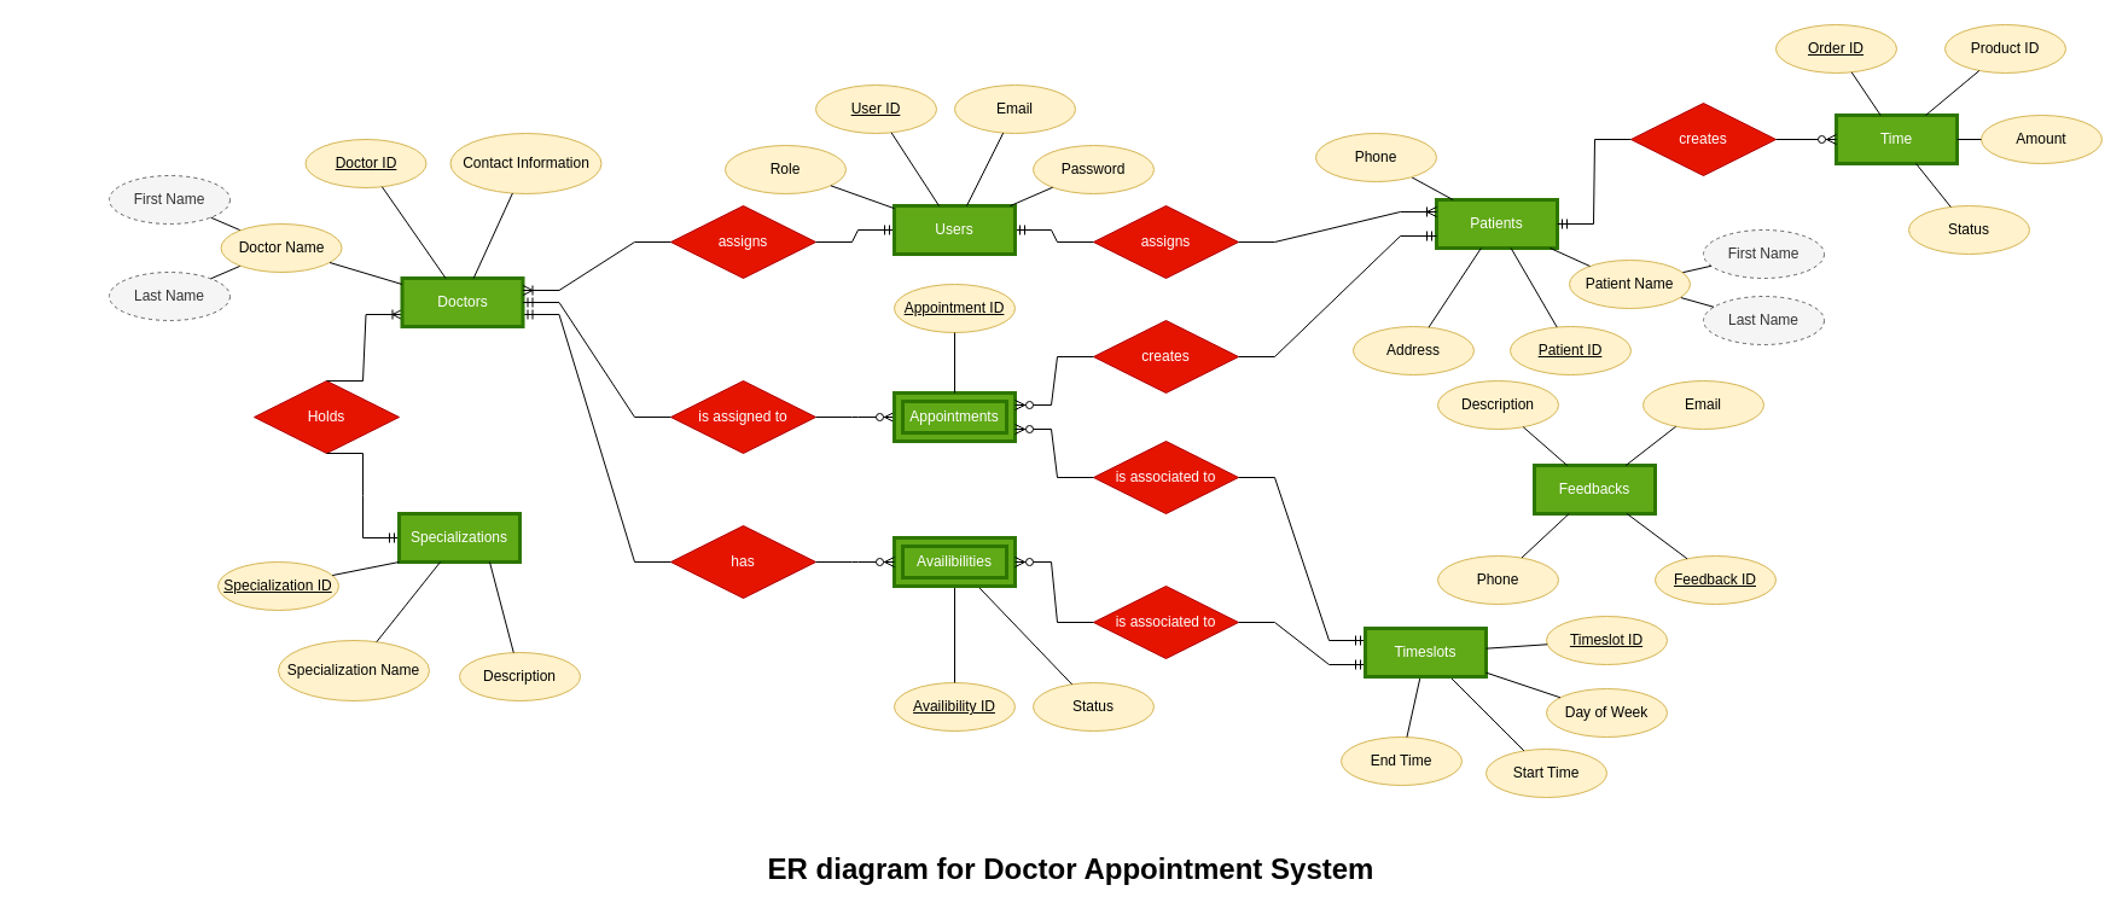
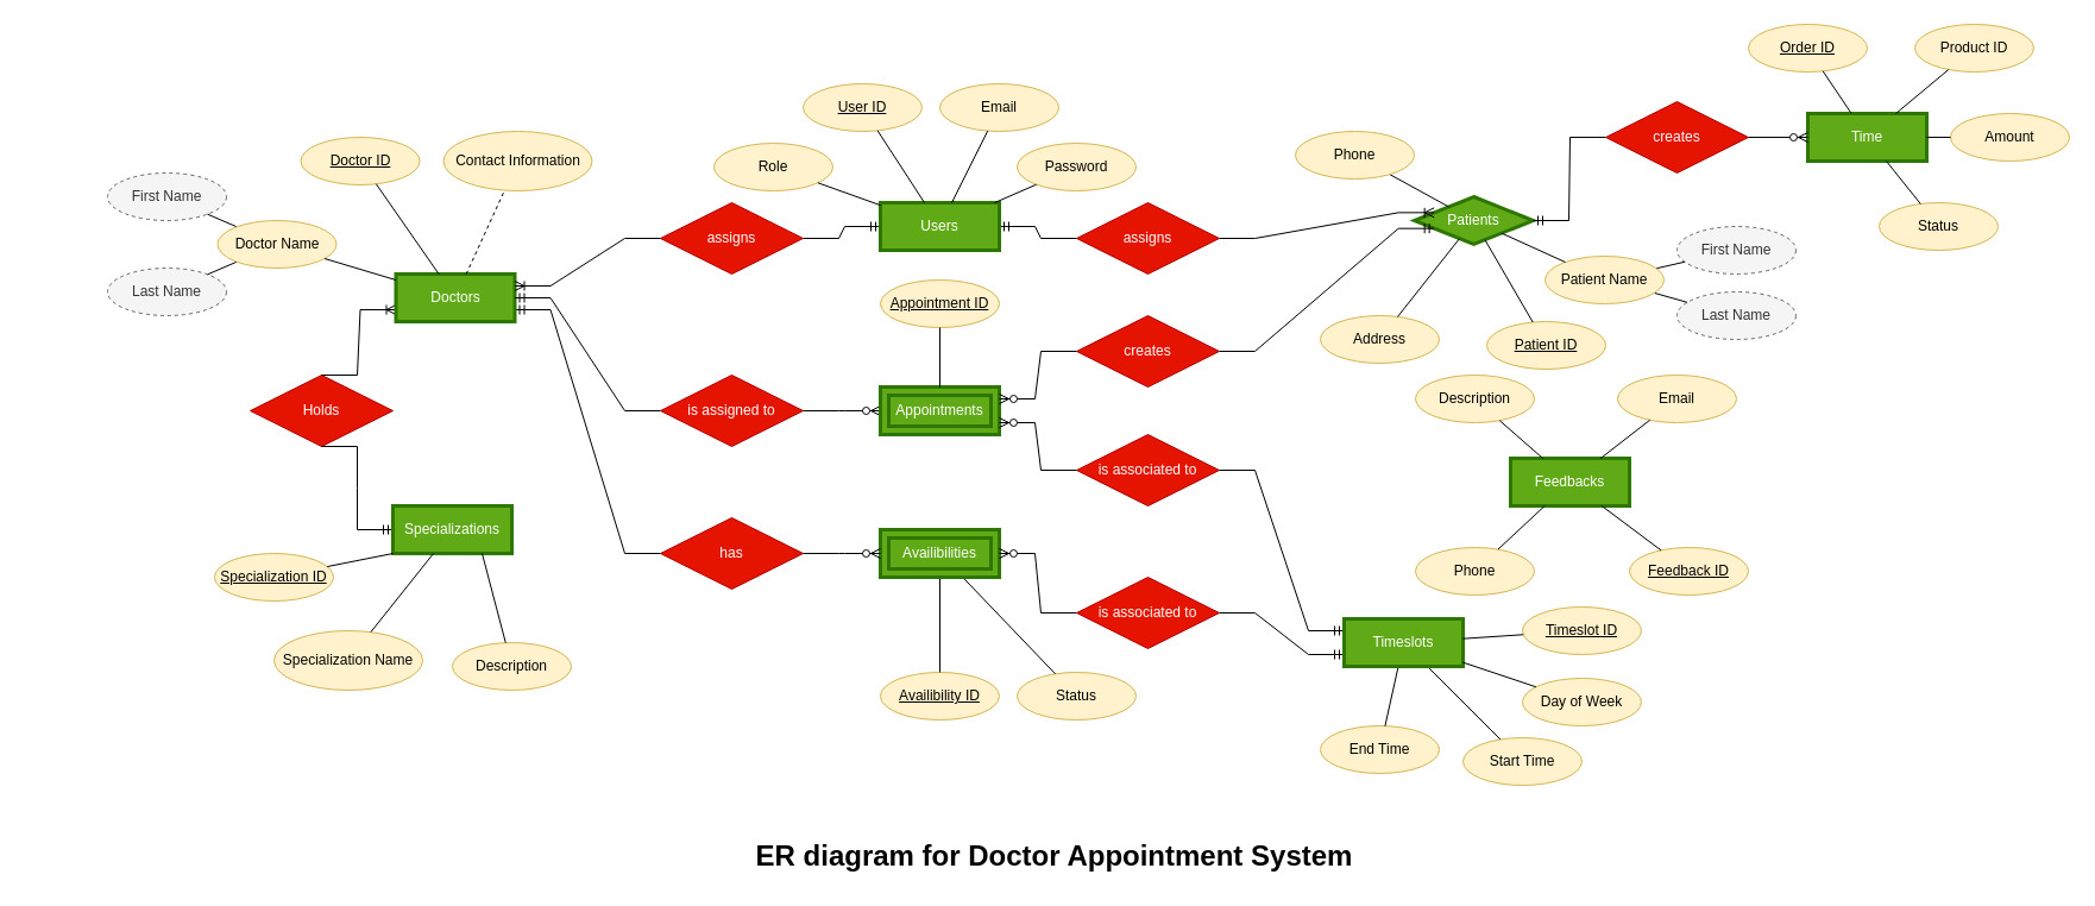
- <mxCell id="66" value="Patients" style="whiteSpace=wrap;html=1;align=center;fillColor=#60a917;fontColor=#ffffff;strokeColor=#2D7600;strokeWidth=3;perimeterSpacing=0;glass=0;rounded=0;shadow=0;" parent="61" vertex="1"><mxGeometry x="129.0" y="70" width="100" height="40" as="geometry" /></mxCell>
+ <mxCell id="66" value="Patients" style="rhombus;whiteSpace=wrap;html=1;align=center;fillColor=#60a917;fontColor=#ffffff;strokeColor=#2D7600;strokeWidth=3;perimeterSpacing=0;glass=0;shadow=0;" parent="61" vertex="1"><mxGeometry x="129.0" y="70" width="100" height="40" as="geometry" /></mxCell>
- <mxCell id="30" value="" style="endArrow=none;html=1;rounded=0;" parent="20" source="25" target="28" edge="1"><mxGeometry relative="1" as="geometry"><mxPoint x="412.5" y="100" as="sourcePoint" /><mxPoint x="572.5" y="100" as="targetPoint" /></mxGeometry></mxCell>
+ <mxCell id="30" value="" style="endArrow=none;html=1;rounded=0;dashed=1;" parent="20" source="25" target="28" edge="1"><mxGeometry relative="1" as="geometry"><mxPoint x="412.5" y="100" as="sourcePoint" /><mxPoint x="572.5" y="100" as="targetPoint" /></mxGeometry></mxCell>
- <mxCell id="68" value="Address" style="ellipse;whiteSpace=wrap;html=1;align=center;fillColor=#fff2cc;strokeColor=#d6b656;" parent="61" vertex="1"><mxGeometry x="60" y="175" width="100" height="40" as="geometry" /></mxCell>
+ <mxCell id="68" value="Address" style="ellipse;whiteSpace=wrap;html=1;align=center;fillColor=#fff2cc;strokeColor=#d6b656;" parent="61" vertex="1"><mxGeometry x="50" y="170" width="100" height="40" as="geometry" /></mxCell>
